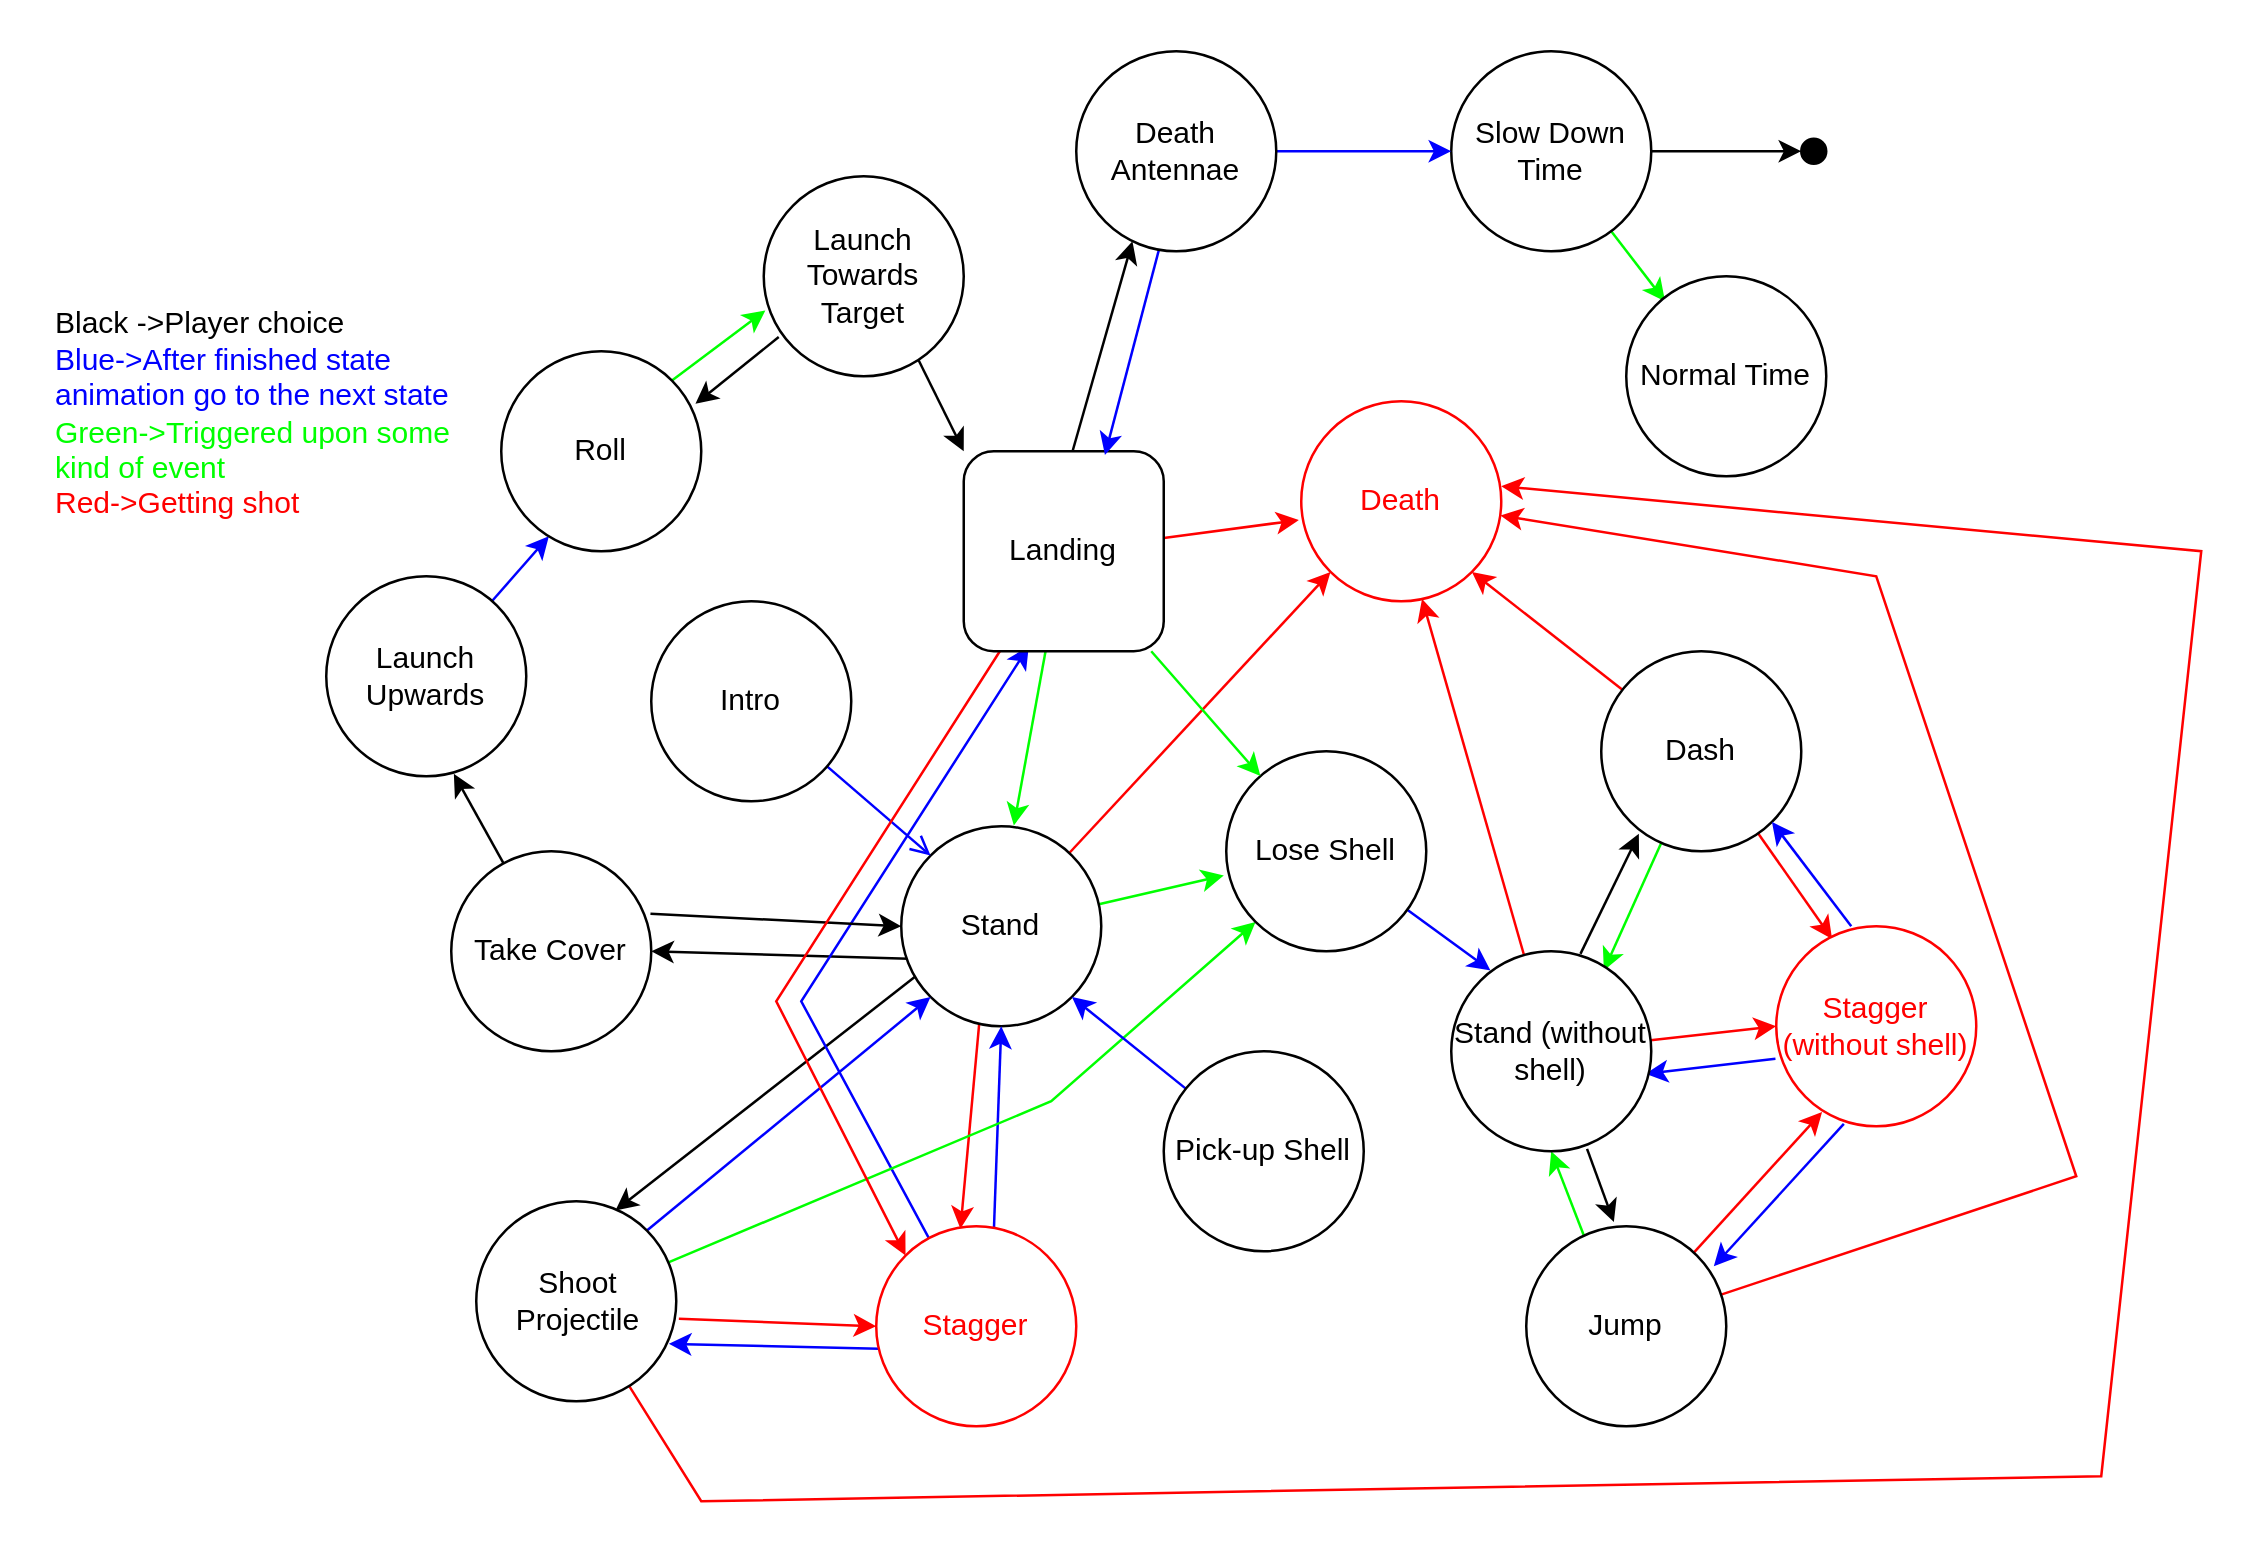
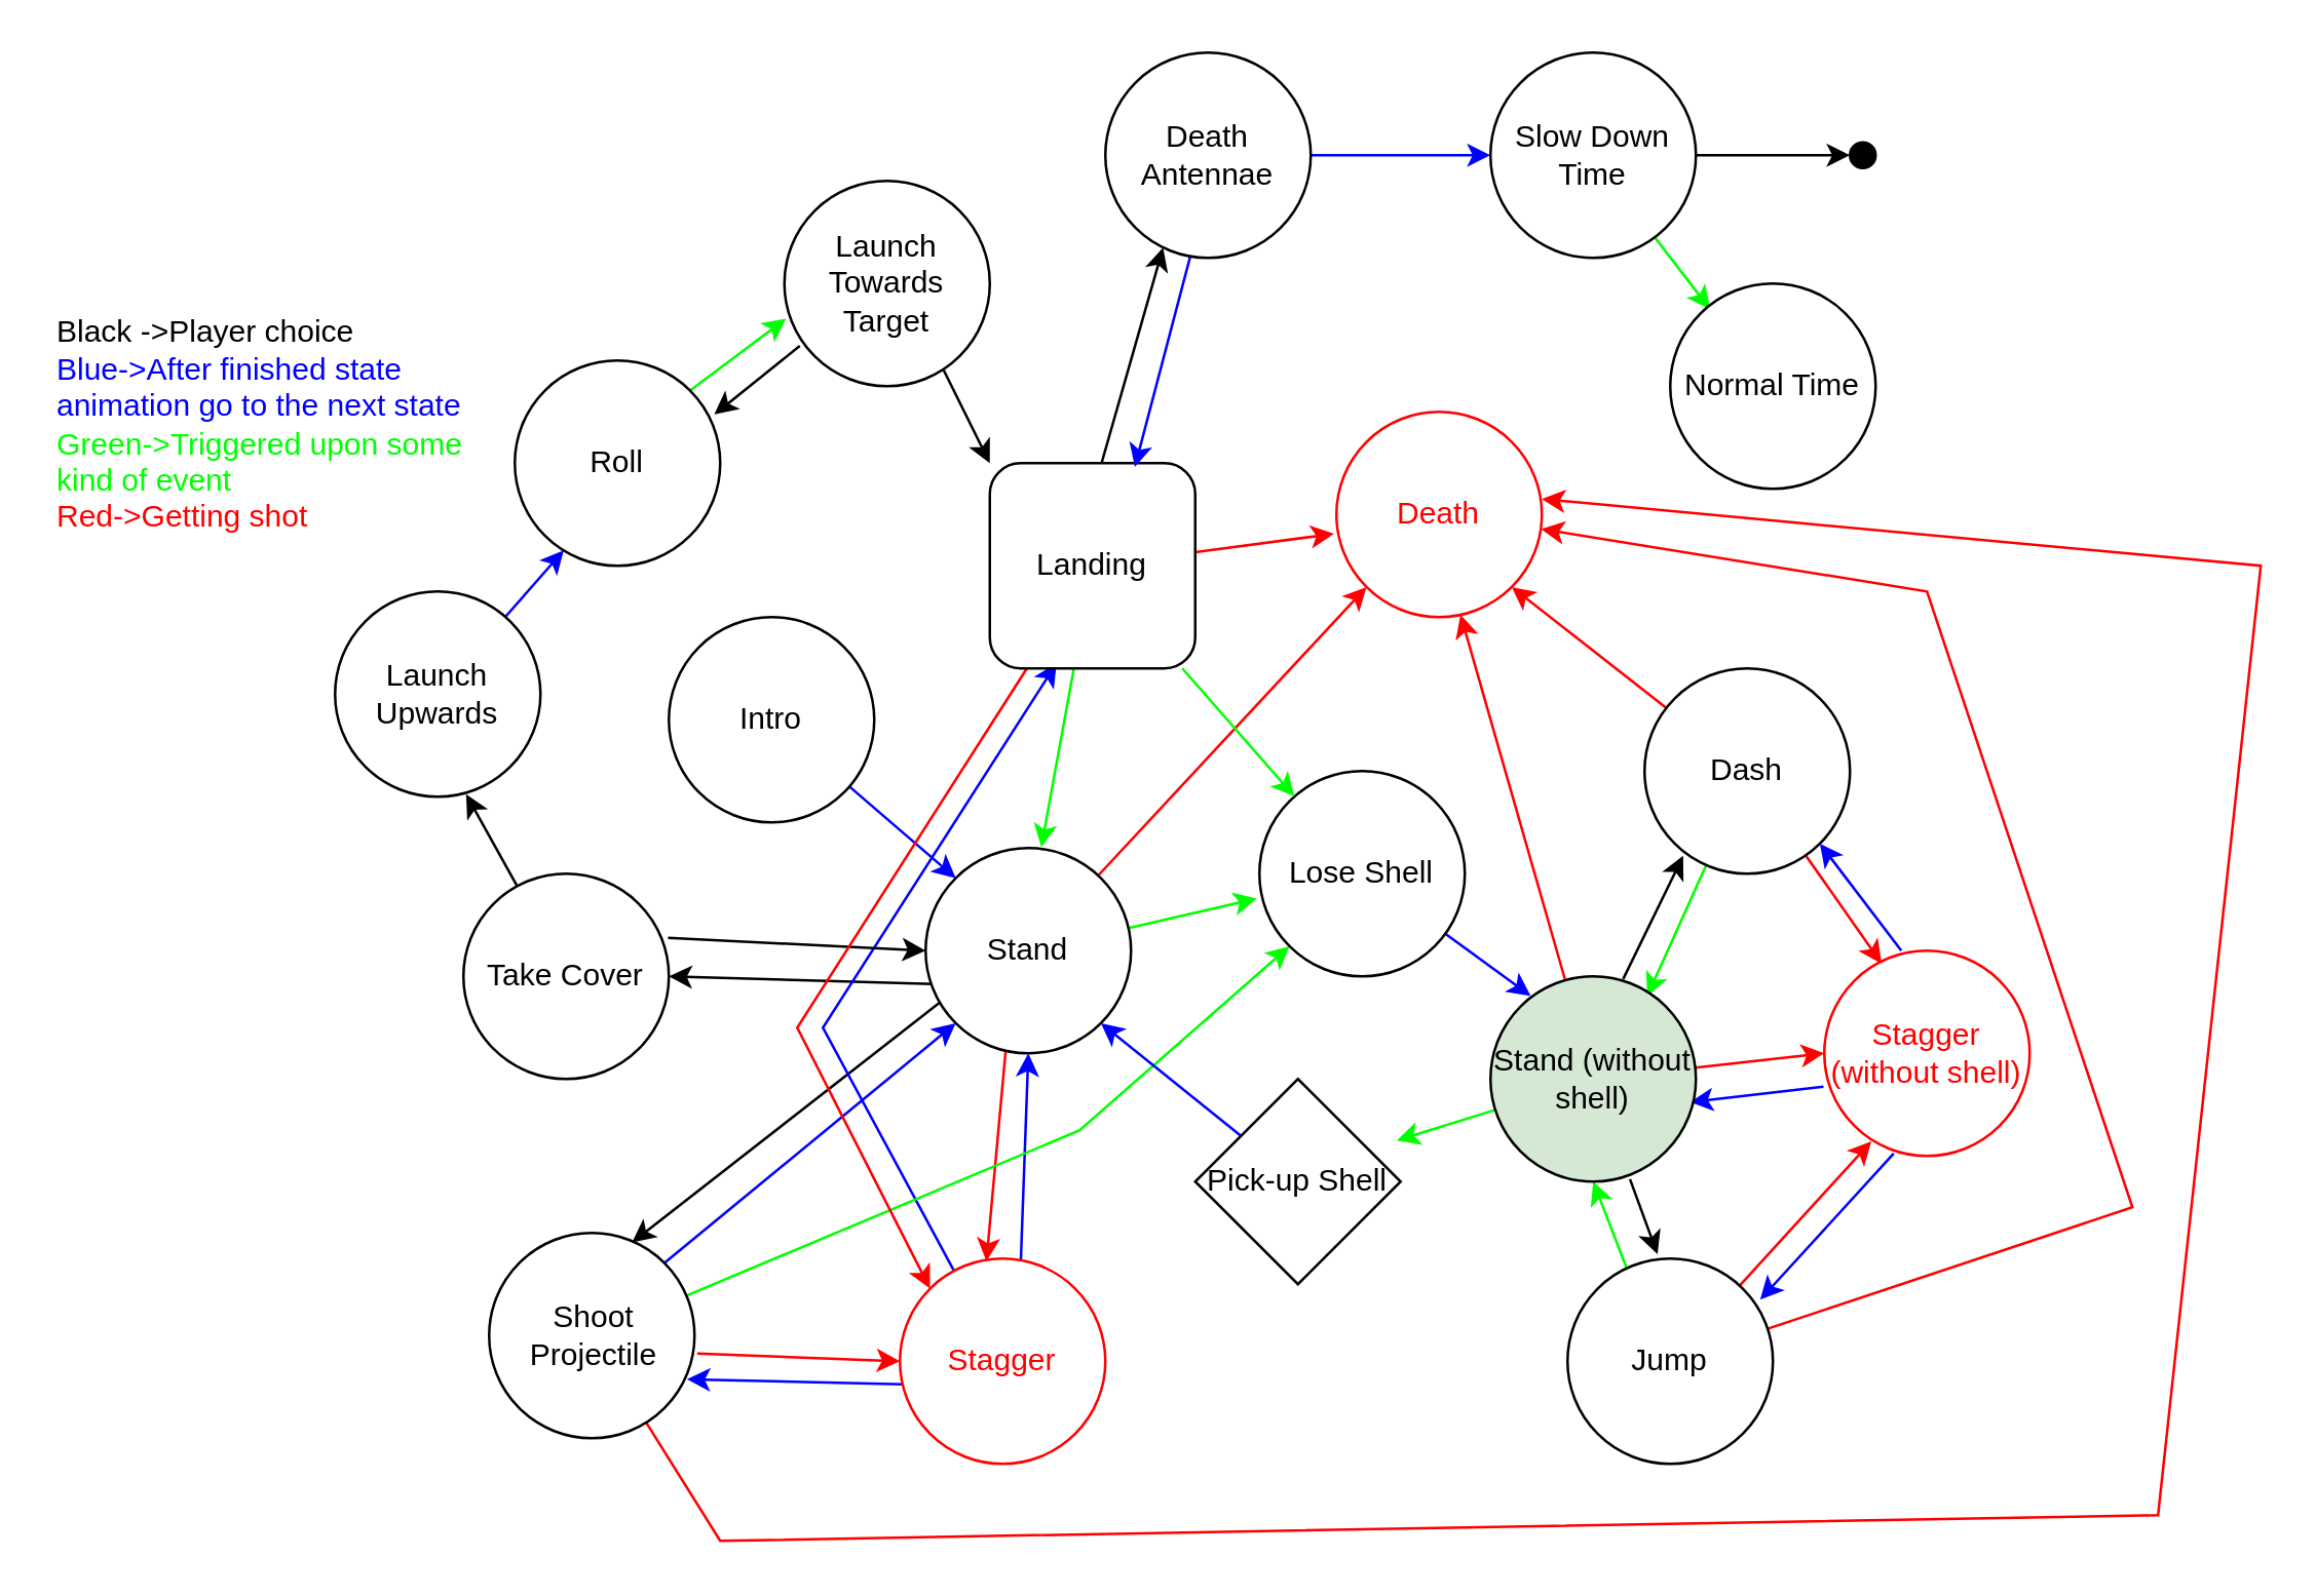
- <mxCell id="14" style="rounded=0;orthogonalLoop=1;jettySize=auto;html=1;entryX=0;entryY=0;entryDx=0;entryDy=0;strokeColor=#0000FF;endArrow=open;" parent="1" source="15" target="7" edge="1"><mxGeometry relative="1" as="geometry" /></mxCell>
+ <mxCell id="14" style="rounded=0;orthogonalLoop=1;jettySize=auto;html=1;entryX=0;entryY=0;entryDx=0;entryDy=0;strokeColor=#0000FF;" parent="1" source="15" target="7" edge="1"><mxGeometry relative="1" as="geometry" /></mxCell>
- <mxCell id="58" value="Stand (without shell)" style="ellipse;whiteSpace=wrap;html=1;aspect=fixed;strokeColor=#000000;fillColor=#FFFFFF;fontColor=#000000;align=center;" parent="1" vertex="1"><mxGeometry x="580" y="380" width="80" height="80" as="geometry" /></mxCell>
+ <mxCell id="58" value="Stand (without shell)" style="ellipse;whiteSpace=wrap;html=1;aspect=fixed;strokeColor=#000000;fillColor=#d5e8d4;fontColor=#000000;align=center;" parent="1" vertex="1"><mxGeometry x="580" y="380" width="80" height="80" as="geometry" /></mxCell>
+ <mxCell id="56" style="edgeStyle=none;rounded=0;orthogonalLoop=1;jettySize=auto;html=1;strokeColor=#00FF00;fontColor=#000000;entryX=0.981;entryY=0.3;entryDx=0;entryDy=0;entryPerimeter=0;" parent="1" source="58" edge="1" target="34"><mxGeometry relative="1" as="geometry"><mxPoint x="541" y="451" as="targetPoint" /></mxGeometry></mxCell>
- <mxCell id="34" value="Pick-up Shell" style="ellipse;whiteSpace=wrap;html=1;aspect=fixed;strokeColor=#000000;fillColor=#FFFFFF;fontColor=#000000;align=center;" parent="1" vertex="1"><mxGeometry x="465" y="420" width="80" height="80" as="geometry" /></mxCell>
+ <mxCell id="34" value="Pick-up Shell" style="rhombus;whiteSpace=wrap;html=1;aspect=fixed;strokeColor=#000000;fillColor=#FFFFFF;fontColor=#000000;align=center;" parent="1" vertex="1"><mxGeometry x="465" y="420" width="80" height="80" as="geometry" /></mxCell>
